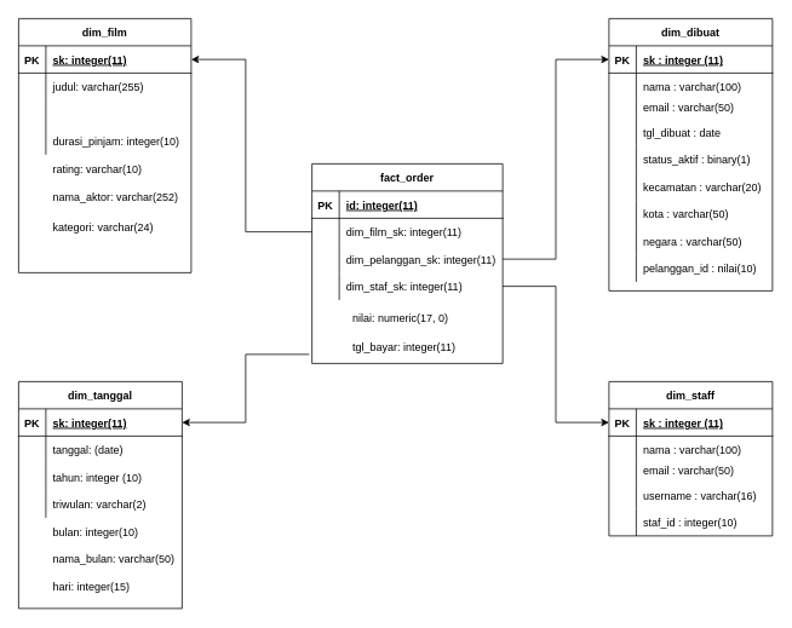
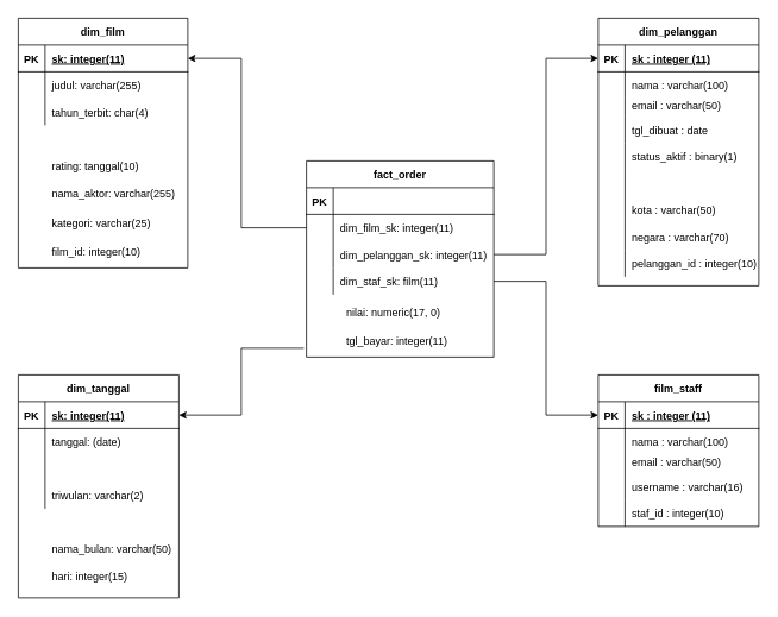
- <mxCell id="33" value="dim_dibuat" style="shape=table;startSize=30;container=1;collapsible=1;childLayout=tableLayout;fixedRows=1;rowLines=0;fontStyle=1;align=center;resizeLast=1;" vertex="1" parent="1"><mxGeometry x="670" y="20" width="180" height="300" as="geometry" /></mxCell>
+ <mxCell id="33" value="dim_pelanggan" style="shape=table;startSize=30;container=1;collapsible=1;childLayout=tableLayout;fixedRows=1;rowLines=0;fontStyle=1;align=center;resizeLast=1;" vertex="1" parent="1"><mxGeometry x="670" y="20" width="180" height="300" as="geometry" /></mxCell>
+ <mxCell id="89" value="tahun_terbit: char(4)" style="shape=partialRectangle;connectable=0;fillColor=none;top=0;left=0;bottom=0;right=0;align=left;spacingLeft=6;overflow=hidden;" vertex="1" parent="87"><mxGeometry x="30" width="160" height="30" as="geometry" /></mxCell>
- <mxCell id="92" value="durasi_pinjam: integer(10)" style="shape=partialRectangle;connectable=0;fillColor=none;top=0;left=0;bottom=0;right=0;align=left;spacingLeft=6;overflow=hidden;" vertex="1" parent="90"><mxGeometry x="30" width="160" height="30" as="geometry" /></mxCell>
- <mxCell id="93" value="rating: varchar(10)" style="shape=partialRectangle;connectable=0;fillColor=none;top=0;left=0;bottom=0;right=0;align=left;spacingLeft=6;overflow=hidden;" vertex="1" parent="1"><mxGeometry x="50" y="171" width="160" height="30" as="geometry" /></mxCell>
+ <mxCell id="93" value="rating: tanggal(10)" style="shape=partialRectangle;connectable=0;fillColor=none;top=0;left=0;bottom=0;right=0;align=left;spacingLeft=6;overflow=hidden;" vertex="1" parent="1"><mxGeometry x="50" y="171" width="160" height="30" as="geometry" /></mxCell>
- <mxCell id="51" value="kecamatan : varchar(20)" style="shape=partialRectangle;connectable=0;fillColor=none;top=0;left=0;bottom=0;right=0;align=left;spacingLeft=6;overflow=hidden;" vertex="1" parent="49"><mxGeometry x="30" width="150" height="30" as="geometry" /></mxCell>
- <mxCell id="94" value="nama_aktor: varchar(252)" style="shape=partialRectangle;connectable=0;fillColor=none;top=0;left=0;bottom=0;right=0;align=left;spacingLeft=6;overflow=hidden;" vertex="1" parent="1"><mxGeometry x="50" y="201" width="160" height="30" as="geometry" /></mxCell>
+ <mxCell id="94" value="nama_aktor: varchar(255)" style="shape=partialRectangle;connectable=0;fillColor=none;top=0;left=0;bottom=0;right=0;align=left;spacingLeft=6;overflow=hidden;" vertex="1" parent="1"><mxGeometry x="50" y="201" width="160" height="30" as="geometry" /></mxCell>
- <mxCell id="5" value="id: integer(11)" style="shape=partialRectangle;connectable=0;fillColor=none;top=0;left=0;bottom=0;right=0;align=left;spacingLeft=6;fontStyle=5;overflow=hidden;" vertex="1" parent="3"><mxGeometry x="30" width="180" height="30" as="geometry" /></mxCell>
- <mxCell id="95" value="kategori: varchar(24)" style="shape=partialRectangle;connectable=0;fillColor=none;top=0;left=0;bottom=0;right=0;align=left;spacingLeft=6;overflow=hidden;" vertex="1" parent="1"><mxGeometry x="50" y="234" width="160" height="30" as="geometry" /></mxCell>
+ <mxCell id="95" value="kategori: varchar(25)" style="shape=partialRectangle;connectable=0;fillColor=none;top=0;left=0;bottom=0;right=0;align=left;spacingLeft=6;overflow=hidden;" vertex="1" parent="1"><mxGeometry x="50" y="234" width="160" height="30" as="geometry" /></mxCell>
- <mxCell id="57" value="negara : varchar(50)" style="shape=partialRectangle;connectable=0;fillColor=none;top=0;left=0;bottom=0;right=0;align=left;spacingLeft=6;overflow=hidden;" vertex="1" parent="55"><mxGeometry x="30" width="150" height="30" as="geometry" /></mxCell>
+ <mxCell id="57" value="negara : varchar(70)" style="shape=partialRectangle;connectable=0;fillColor=none;top=0;left=0;bottom=0;right=0;align=left;spacingLeft=6;overflow=hidden;" vertex="1" parent="55"><mxGeometry x="30" width="150" height="30" as="geometry" /></mxCell>
+ <mxCell id="96" value="film_id: integer(10)" style="shape=partialRectangle;connectable=0;fillColor=none;top=0;left=0;bottom=0;right=0;align=left;spacingLeft=6;overflow=hidden;" vertex="1" parent="1"><mxGeometry x="50" y="267" width="160" height="30" as="geometry" /></mxCell>
- <mxCell id="60" value="pelanggan_id : nilai(10) " style="shape=partialRectangle;connectable=0;fillColor=none;top=0;left=0;bottom=0;right=0;align=left;spacingLeft=6;overflow=hidden;" vertex="1" parent="58"><mxGeometry x="30" width="150" height="30" as="geometry" /></mxCell>
+ <mxCell id="60" value="pelanggan_id : integer(10) " style="shape=partialRectangle;connectable=0;fillColor=none;top=0;left=0;bottom=0;right=0;align=left;spacingLeft=6;overflow=hidden;" vertex="1" parent="58"><mxGeometry x="30" width="150" height="30" as="geometry" /></mxCell>
- <mxCell id="14" value="dim_staf_sk: integer(11)" style="shape=partialRectangle;connectable=0;fillColor=none;top=0;left=0;bottom=0;right=0;align=left;spacingLeft=6;overflow=hidden;" vertex="1" parent="12"><mxGeometry x="30" width="180" height="30" as="geometry" /></mxCell>
+ <mxCell id="14" value="dim_staf_sk: film(11)" style="shape=partialRectangle;connectable=0;fillColor=none;top=0;left=0;bottom=0;right=0;align=left;spacingLeft=6;overflow=hidden;" vertex="1" parent="12"><mxGeometry x="30" width="180" height="30" as="geometry" /></mxCell>
- <mxCell id="17" value="dim_staff" style="shape=table;startSize=30;container=1;collapsible=1;childLayout=tableLayout;fixedRows=1;rowLines=0;fontStyle=1;align=center;resizeLast=1;" vertex="1" parent="1"><mxGeometry x="670" y="420" width="180" height="170" as="geometry" /></mxCell>
+ <mxCell id="17" value="film_staff" style="shape=table;startSize=30;container=1;collapsible=1;childLayout=tableLayout;fixedRows=1;rowLines=0;fontStyle=1;align=center;resizeLast=1;" vertex="1" parent="1"><mxGeometry x="670" y="420" width="180" height="170" as="geometry" /></mxCell>
- <mxCell id="73" value="tahun: integer (10)" style="shape=partialRectangle;connectable=0;fillColor=none;top=0;left=0;bottom=0;right=0;align=left;spacingLeft=6;overflow=hidden;" vertex="1" parent="71"><mxGeometry x="30" width="150" height="30" as="geometry" /></mxCell>
- <mxCell id="77" value="bulan: integer(10)" style="shape=partialRectangle;connectable=0;fillColor=none;top=0;left=0;bottom=0;right=0;align=left;spacingLeft=6;overflow=hidden;" vertex="1" parent="1"><mxGeometry x="50" y="570" width="150" height="30" as="geometry" /></mxCell>
